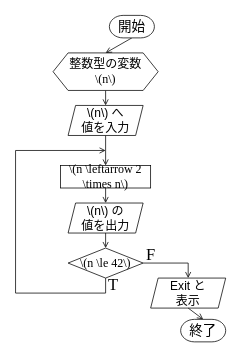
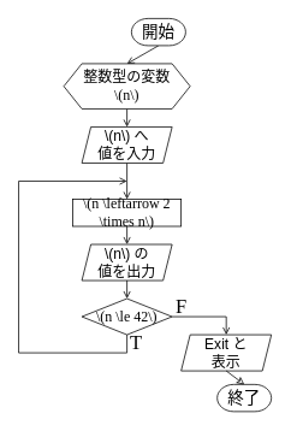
- <mxCell id="12" style="edgeStyle=none;html=1;exitX=0.5;exitY=1;exitDx=0;exitDy=0;entryX=0.5;entryY=0;entryDx=0;entryDy=0;entryPerimeter=0;endArrow=open;endFill=0;" parent="1" source="10" target="11" edge="1"><mxGeometry relative="1" as="geometry" /></mxCell>
+ <mxCell id="12" style="edgeStyle=none;html=1;exitX=0.5;exitY=1;exitDx=0;exitDy=0;entryX=0.5;entryY=0;entryDx=0;entryDy=0;entryPerimeter=0;endArrow=classic;endFill=0;" parent="1" source="10" target="11" edge="1"><mxGeometry relative="1" as="geometry" /></mxCell>
